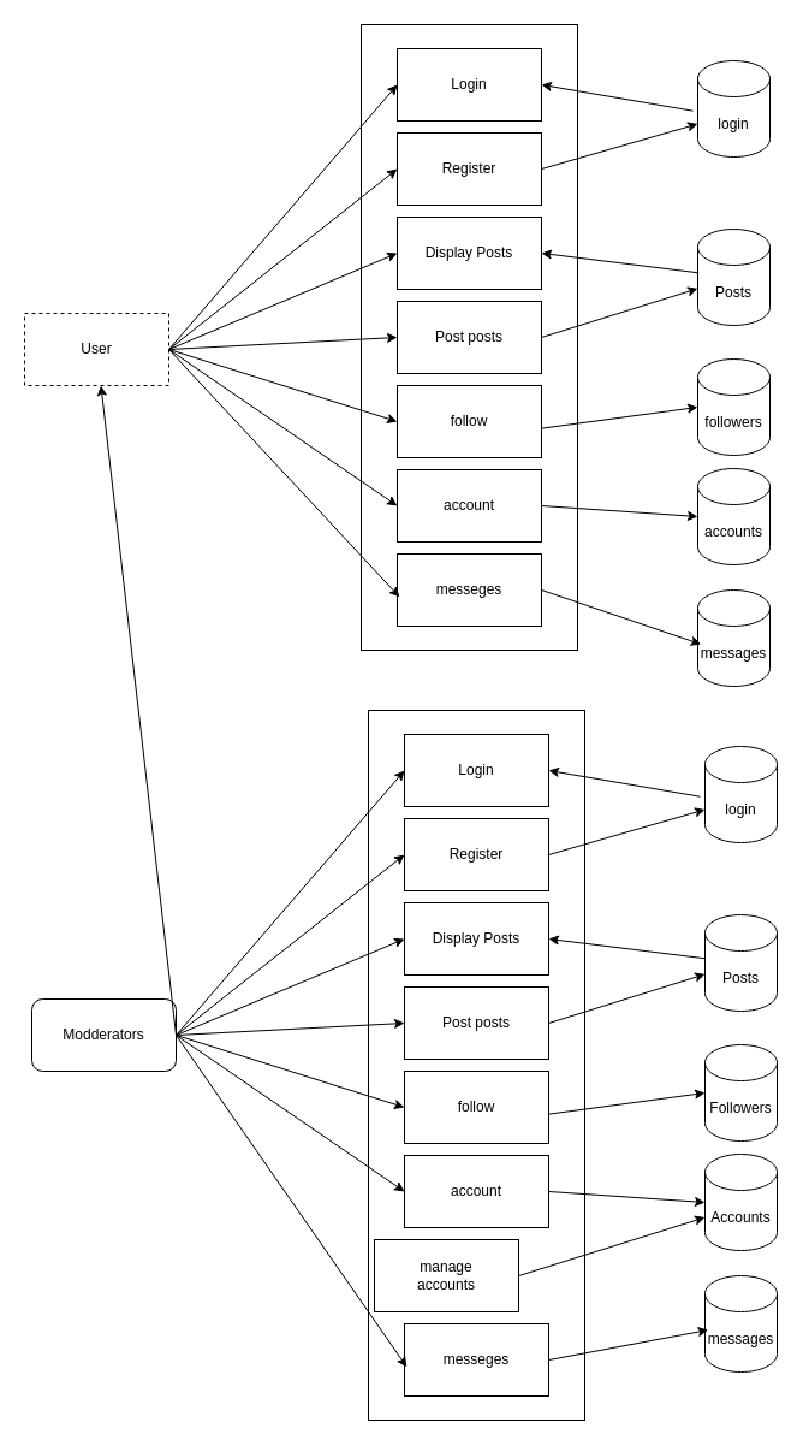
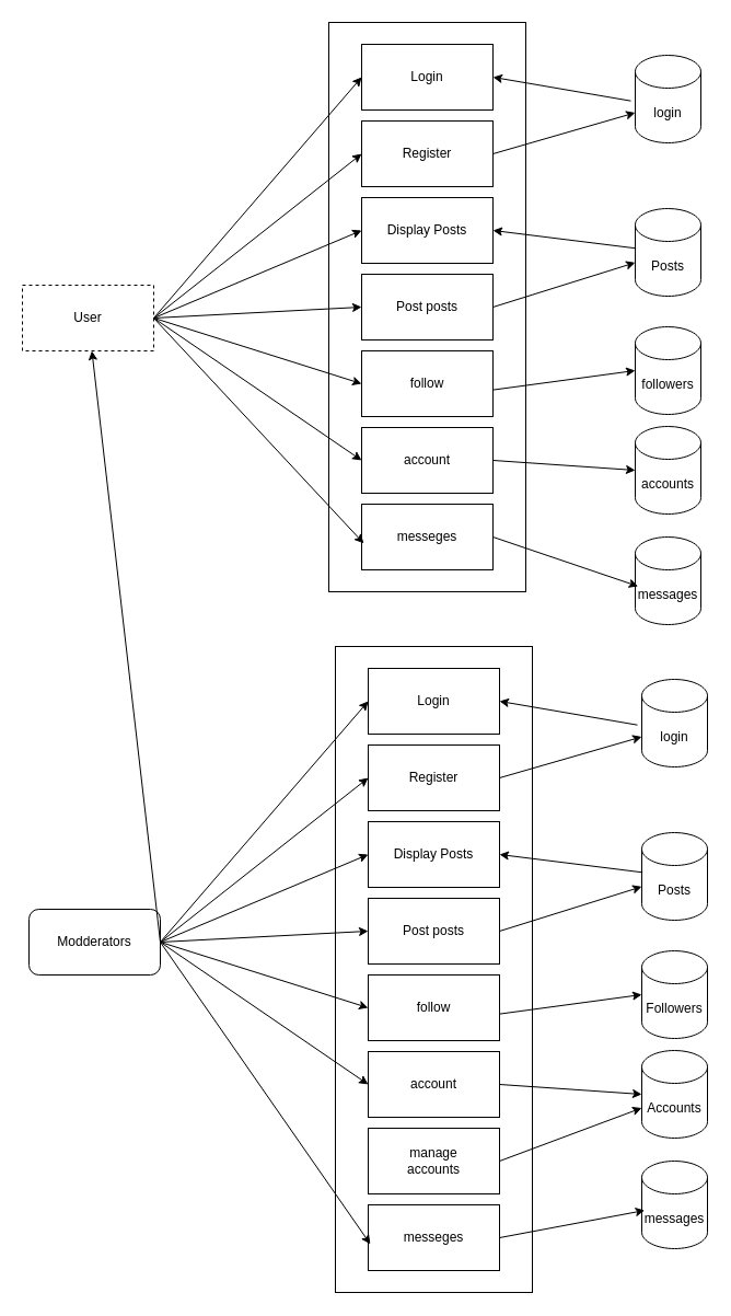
- <mxCell id="58" value="manage&lt;br&gt;accounts" style="rounded=0;whiteSpace=wrap;html=1;" vertex="1" parent="1"><mxGeometry x="311" y="1030" width="120" height="60" as="geometry" /></mxCell>
+ <mxCell id="58" value="manage&lt;br&gt;accounts" style="rounded=0;whiteSpace=wrap;html=1;" vertex="1" parent="1"><mxGeometry x="336" y="1030" width="120" height="60" as="geometry" /></mxCell>
